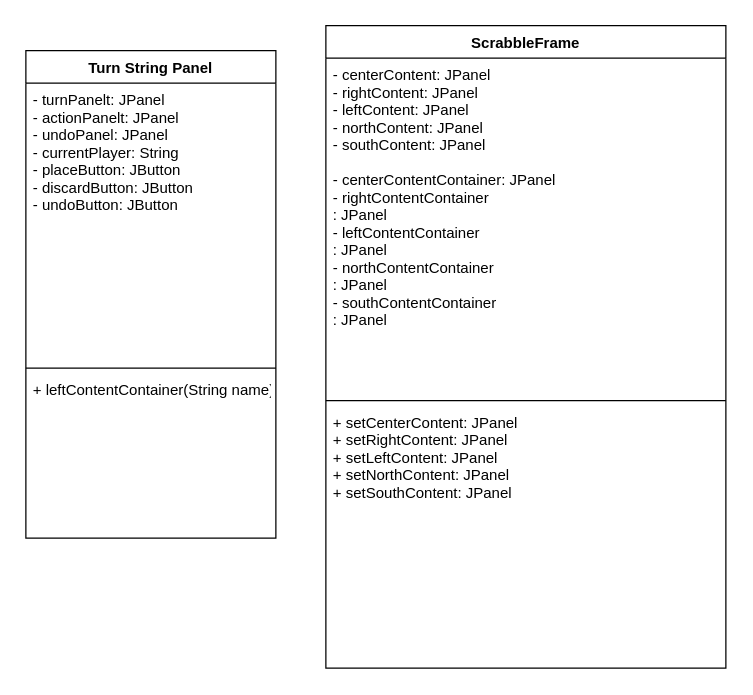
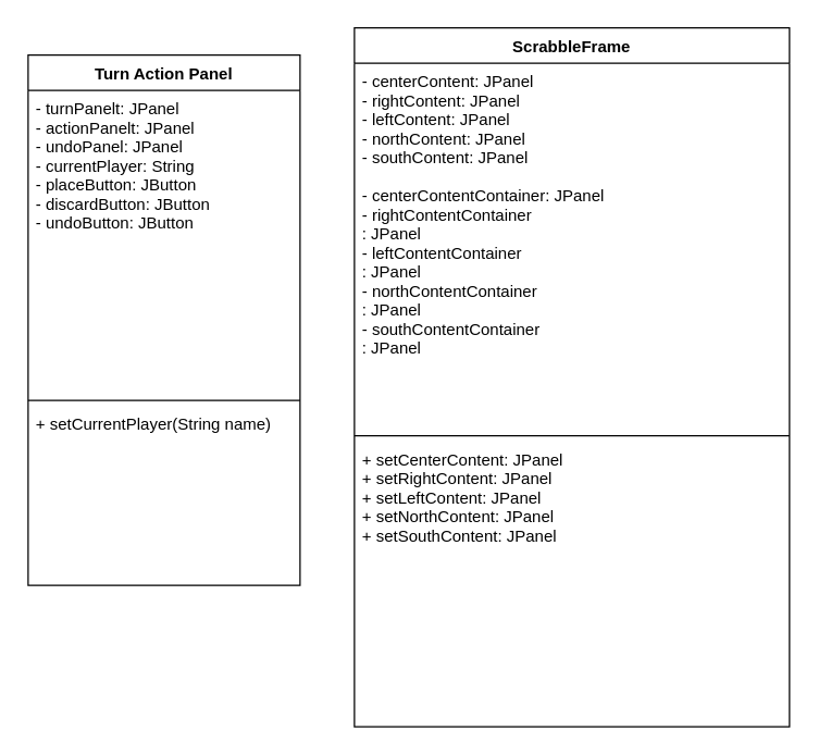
- <mxCell id="6" value="Turn String Panel" style="swimlane;fontStyle=1;align=center;verticalAlign=top;childLayout=stackLayout;horizontal=1;startSize=26;horizontalStack=0;resizeParent=1;resizeParentMax=0;resizeLast=0;collapsible=1;marginBottom=0;" vertex="1" parent="1"><mxGeometry x="20" y="40" width="200" height="390" as="geometry" /></mxCell>
+ <mxCell id="6" value="Turn Action Panel" style="swimlane;fontStyle=1;align=center;verticalAlign=top;childLayout=stackLayout;horizontal=1;startSize=26;horizontalStack=0;resizeParent=1;resizeParentMax=0;resizeLast=0;collapsible=1;marginBottom=0;" vertex="1" parent="1"><mxGeometry x="20" y="40" width="200" height="390" as="geometry" /></mxCell>
- <mxCell id="9" value="+ leftContentContainer(String name)" style="text;strokeColor=none;fillColor=none;align=left;verticalAlign=top;spacingLeft=4;spacingRight=4;overflow=hidden;rotatable=0;points=[[0,0.5],[1,0.5]];portConstraint=eastwest;" vertex="1" parent="6"><mxGeometry y="258" width="200" height="132" as="geometry" /></mxCell>
+ <mxCell id="9" value="+ setCurrentPlayer(String name)" style="text;strokeColor=none;fillColor=none;align=left;verticalAlign=top;spacingLeft=4;spacingRight=4;overflow=hidden;rotatable=0;points=[[0,0.5],[1,0.5]];portConstraint=eastwest;" vertex="1" parent="6"><mxGeometry y="258" width="200" height="132" as="geometry" /></mxCell>
